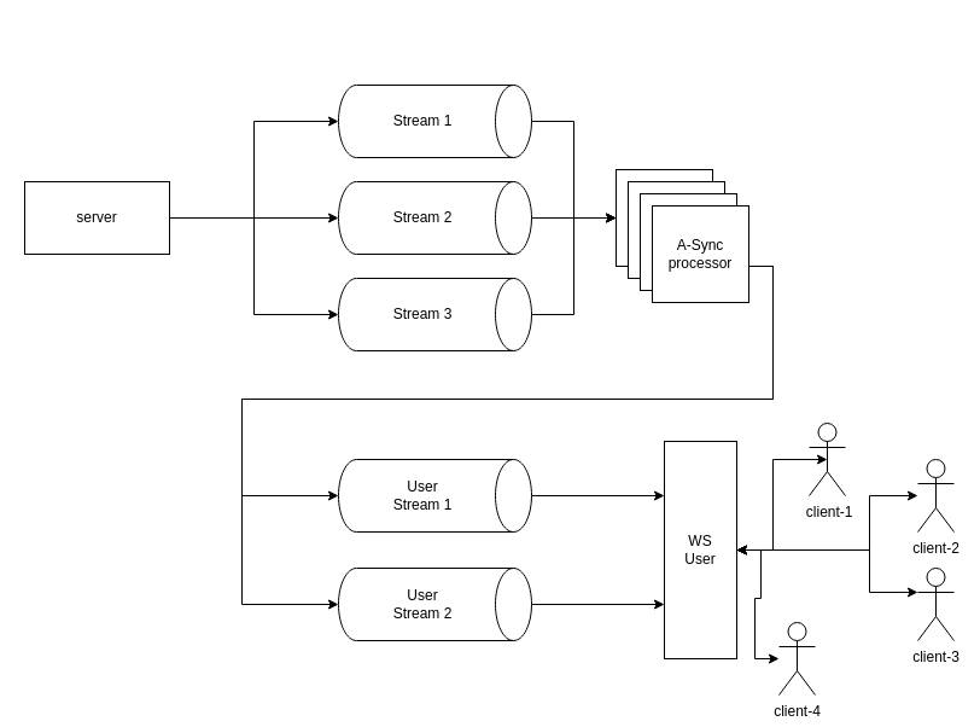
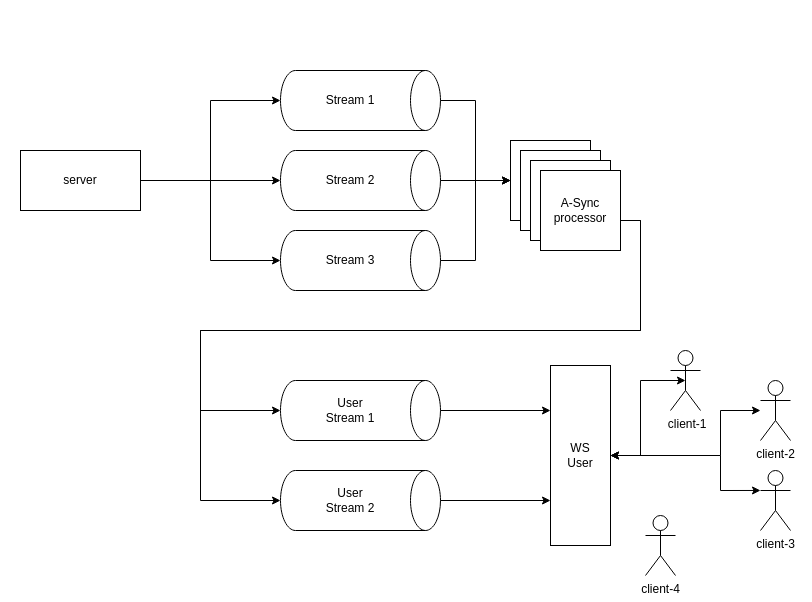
- <mxCell id="18" style="edgeStyle=orthogonalEdgeStyle;rounded=0;orthogonalLoop=1;jettySize=auto;html=1;entryX=1;entryY=0.5;entryDx=0;entryDy=0;startArrow=classic;startFill=1;" edge="1" parent="1" source="19" target="17"><mxGeometry relative="1" as="geometry" /></mxCell>
